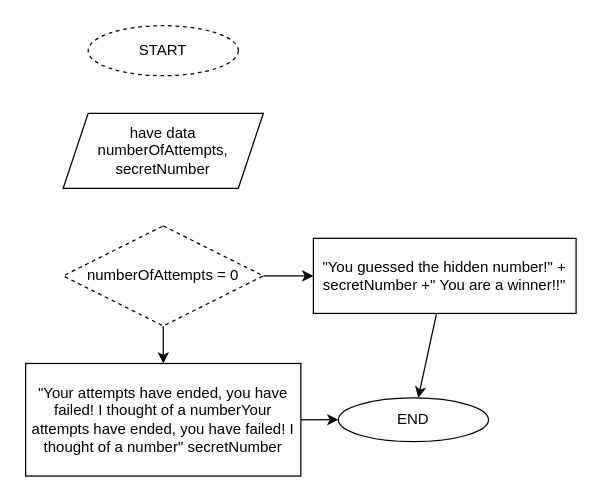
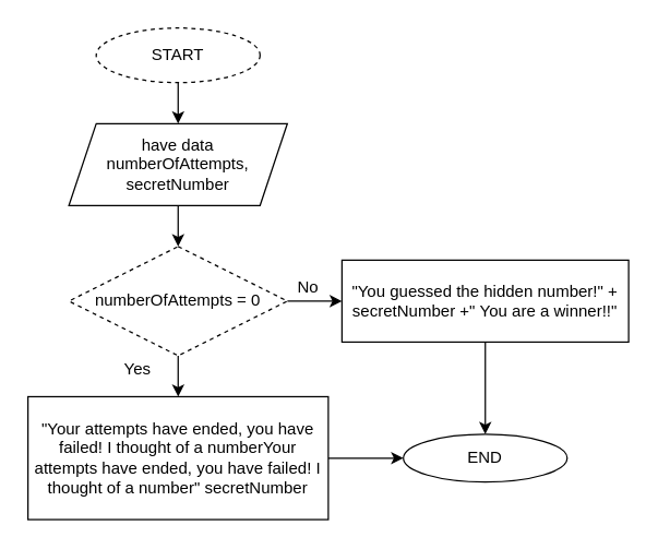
+ <mxCell id="2" value="" style="edgeStyle=none;html=1;" edge="1" parent="1" source="3" target="5"><mxGeometry relative="1" as="geometry" /></mxCell>
+ <mxCell id="4" value="" style="edgeStyle=none;html=1;" edge="1" parent="1" source="5" target="8"><mxGeometry relative="1" as="geometry" /></mxCell>
+ <mxCell id="14" value="No" style="text;html=1;align=center;verticalAlign=middle;resizable=0;points=[];autosize=1;strokeColor=none;" vertex="1" parent="1"><mxGeometry x="210" y="200" width="30" height="20" as="geometry" /></mxCell>
+ <mxCell id="11" value="Yes" style="text;html=1;align=center;verticalAlign=middle;resizable=0;points=[];autosize=1;strokeColor=none;" vertex="1" parent="1"><mxGeometry x="80" y="260" width="40" height="20" as="geometry" /></mxCell>
- <mxCell id="15" value="END" style="ellipse;whiteSpace=wrap;html=1;" vertex="1" parent="1"><mxGeometry x="270" y="317.5" width="120" height="35" as="geometry" /></mxCell>
+ <mxCell id="15" value="END" style="ellipse;whiteSpace=wrap;html=1;" vertex="1" parent="1"><mxGeometry x="295" y="317.5" width="120" height="35" as="geometry" /></mxCell>
